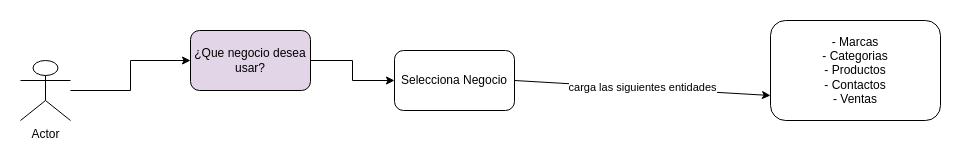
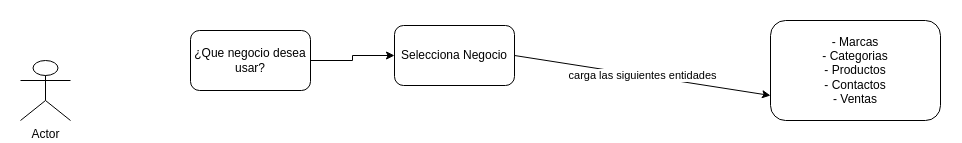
- <mxCell id="8" value="¿Que negocio desea usar?" style="rounded=1;whiteSpace=wrap;html=1;fillColor=#e1d5e7;" vertex="1" parent="1"><mxGeometry x="190" y="30" width="120" height="60" as="geometry" /></mxCell>
+ <mxCell id="8" value="¿Que negocio desea usar?" style="rounded=1;whiteSpace=wrap;html=1;" vertex="1" parent="1"><mxGeometry x="190" y="30" width="120" height="60" as="geometry" /></mxCell>
- <mxCell id="2" style="edgeStyle=orthogonalEdgeStyle;rounded=0;orthogonalLoop=1;jettySize=auto;html=1;" edge="1" parent="1" source="3" target="8"><mxGeometry relative="1" as="geometry" /></mxCell>
- <mxCell id="4" value="Selecciona Negocio" style="rounded=1;whiteSpace=wrap;html=1;" vertex="1" parent="1"><mxGeometry x="394" y="50" width="120" height="60" as="geometry" /></mxCell>
+ <mxCell id="4" value="Selecciona Negocio" style="rounded=1;whiteSpace=wrap;html=1;" vertex="1" parent="1"><mxGeometry x="394" y="25" width="120" height="60" as="geometry" /></mxCell>
